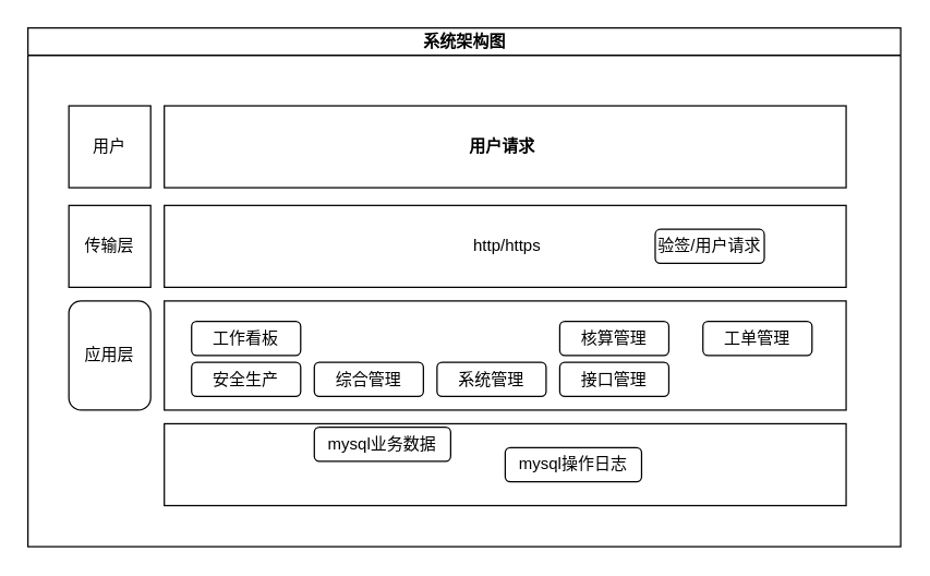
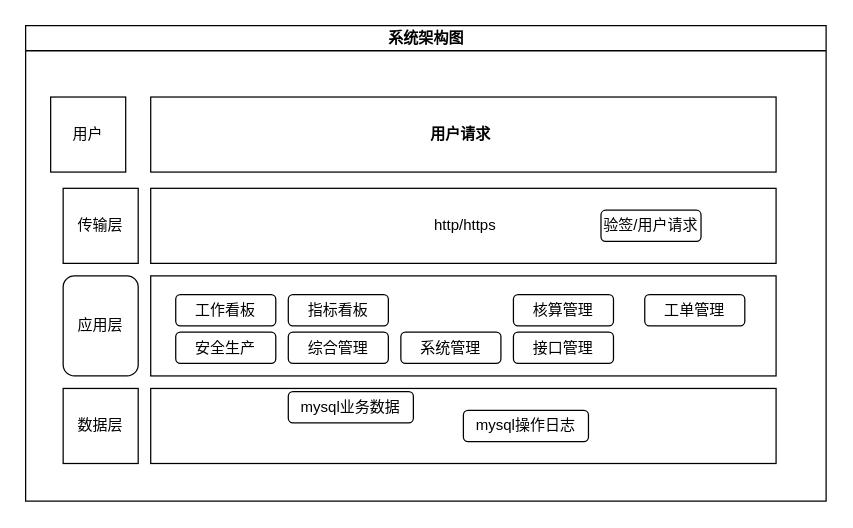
- <mxCell id="18" value="用户" style="rounded=0;whiteSpace=wrap;html=1;" vertex="1" parent="2"><mxGeometry x="30" y="57" width="60" height="60" as="geometry" /></mxCell>
+ <mxCell id="18" value="用户" style="rounded=0;whiteSpace=wrap;html=1;" vertex="1" parent="2"><mxGeometry x="20" y="57" width="60" height="60" as="geometry" /></mxCell>
+ <mxCell id="8" value="指标看板" style="rounded=1;whiteSpace=wrap;html=1;" vertex="1" parent="2"><mxGeometry x="210" y="215" width="80" height="25" as="geometry" /></mxCell>
+ <mxCell id="21" value="数据层" style="rounded=0;whiteSpace=wrap;html=1;" vertex="1" parent="2"><mxGeometry x="30" y="290" width="60" height="60" as="geometry" /></mxCell>
